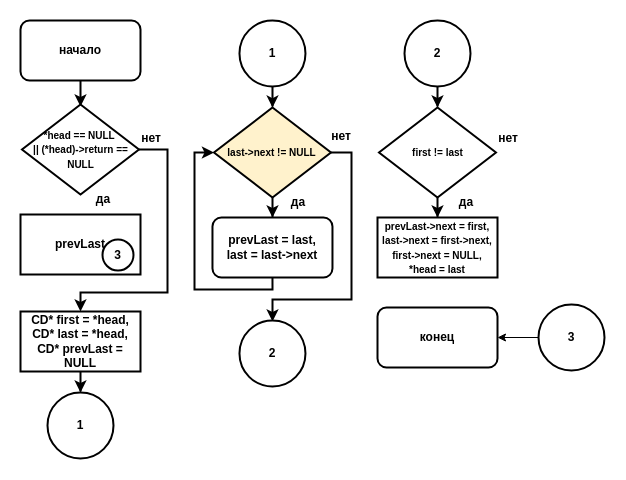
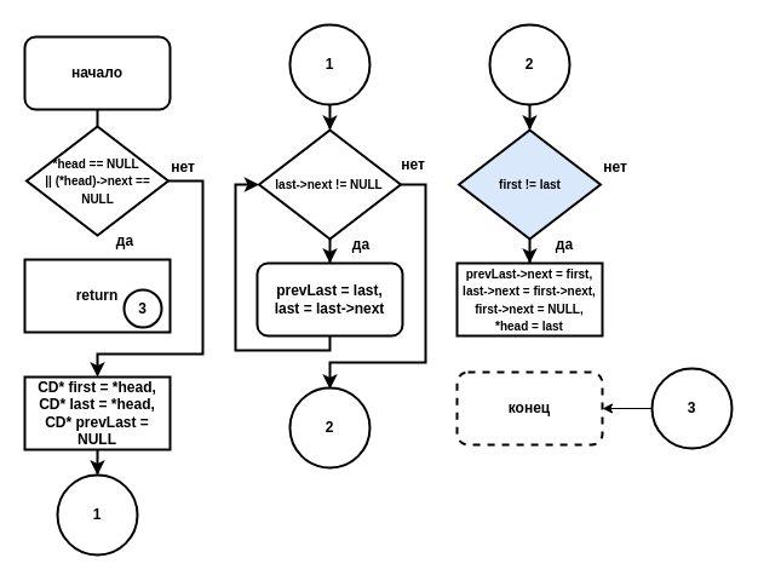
- <mxCell id="3" value="начало" style="rounded=1;whiteSpace=wrap;html=1;strokeWidth=2;fontStyle=1" parent="1" vertex="1"><mxGeometry x="20" y="20" width="120" height="60" as="geometry" /></mxCell>
+ <mxCell id="3" value="начало" style="rounded=1;whiteSpace=wrap;html=1;strokeWidth=2;fontStyle=1" parent="1" vertex="1"><mxGeometry x="20" y="30" width="120" height="60" as="geometry" /></mxCell>
- <mxCell id="7" value="&lt;font style=&quot;font-size: 10px;&quot;&gt;*head == NULL&amp;nbsp;&lt;/font&gt;&lt;div&gt;&lt;font style=&quot;font-size: 10px;&quot;&gt;|| (*head)-&amp;gt;return == NULL&lt;/font&gt;&lt;/div&gt;" style="rhombus;whiteSpace=wrap;html=1;strokeWidth=2;fontStyle=1" parent="1" vertex="1"><mxGeometry x="21.5" y="104" width="117" height="90" as="geometry" /></mxCell>
+ <mxCell id="7" value="&lt;font style=&quot;font-size: 10px;&quot;&gt;*head == NULL&amp;nbsp;&lt;/font&gt;&lt;div&gt;&lt;font style=&quot;font-size: 10px;&quot;&gt;|| (*head)-&amp;gt;next == NULL&lt;/font&gt;&lt;/div&gt;" style="rhombus;whiteSpace=wrap;html=1;strokeWidth=2;fontStyle=1" parent="1" vertex="1"><mxGeometry x="21.5" y="104" width="117" height="90" as="geometry" /></mxCell>
- <mxCell id="15" value="&lt;span style=&quot;font-size: 10px;&quot;&gt;last-&amp;gt;next != NULL&lt;/span&gt;" style="rhombus;whiteSpace=wrap;html=1;strokeWidth=2;fontStyle=1;fillColor=#fff2cc;" vertex="1" parent="1"><mxGeometry x="213.47" y="107" width="117" height="90" as="geometry" /></mxCell>
+ <mxCell id="15" value="&lt;span style=&quot;font-size: 10px;&quot;&gt;last-&amp;gt;next != NULL&lt;/span&gt;" style="rhombus;whiteSpace=wrap;html=1;strokeWidth=2;fontStyle=1" vertex="1" parent="1"><mxGeometry x="213.47" y="107" width="117" height="90" as="geometry" /></mxCell>
- <mxCell id="23" value="&lt;span style=&quot;font-size: 10px;&quot;&gt;first != last&lt;/span&gt;" style="rhombus;whiteSpace=wrap;html=1;strokeWidth=2;fontStyle=1" vertex="1" parent="1"><mxGeometry x="378.5" y="107" width="117" height="90" as="geometry" /></mxCell>
+ <mxCell id="23" value="&lt;span style=&quot;font-size: 10px;&quot;&gt;first != last&lt;/span&gt;" style="rhombus;whiteSpace=wrap;html=1;strokeWidth=2;fontStyle=1;fillColor=#dae8fc;" vertex="1" parent="1"><mxGeometry x="378.5" y="107" width="117" height="90" as="geometry" /></mxCell>
- <mxCell id="8" value="prevLast" style="rounded=0;whiteSpace=wrap;html=1;strokeWidth=2;fontStyle=1" parent="1" vertex="1"><mxGeometry x="20" y="214" width="120" height="60" as="geometry" /></mxCell>
+ <mxCell id="8" value="return" style="rounded=0;whiteSpace=wrap;html=1;strokeWidth=2;fontStyle=1" parent="1" vertex="1"><mxGeometry x="20" y="214" width="120" height="60" as="geometry" /></mxCell>
- <mxCell id="25" value="конец" style="rounded=1;whiteSpace=wrap;html=1;strokeWidth=2;fontStyle=1" vertex="1" parent="1"><mxGeometry x="377" y="307" width="120" height="60" as="geometry" /></mxCell>
+ <mxCell id="25" value="конец" style="rounded=1;whiteSpace=wrap;html=1;strokeWidth=2;fontStyle=1;dashed=1;" vertex="1" parent="1"><mxGeometry x="377" y="307" width="120" height="60" as="geometry" /></mxCell>
